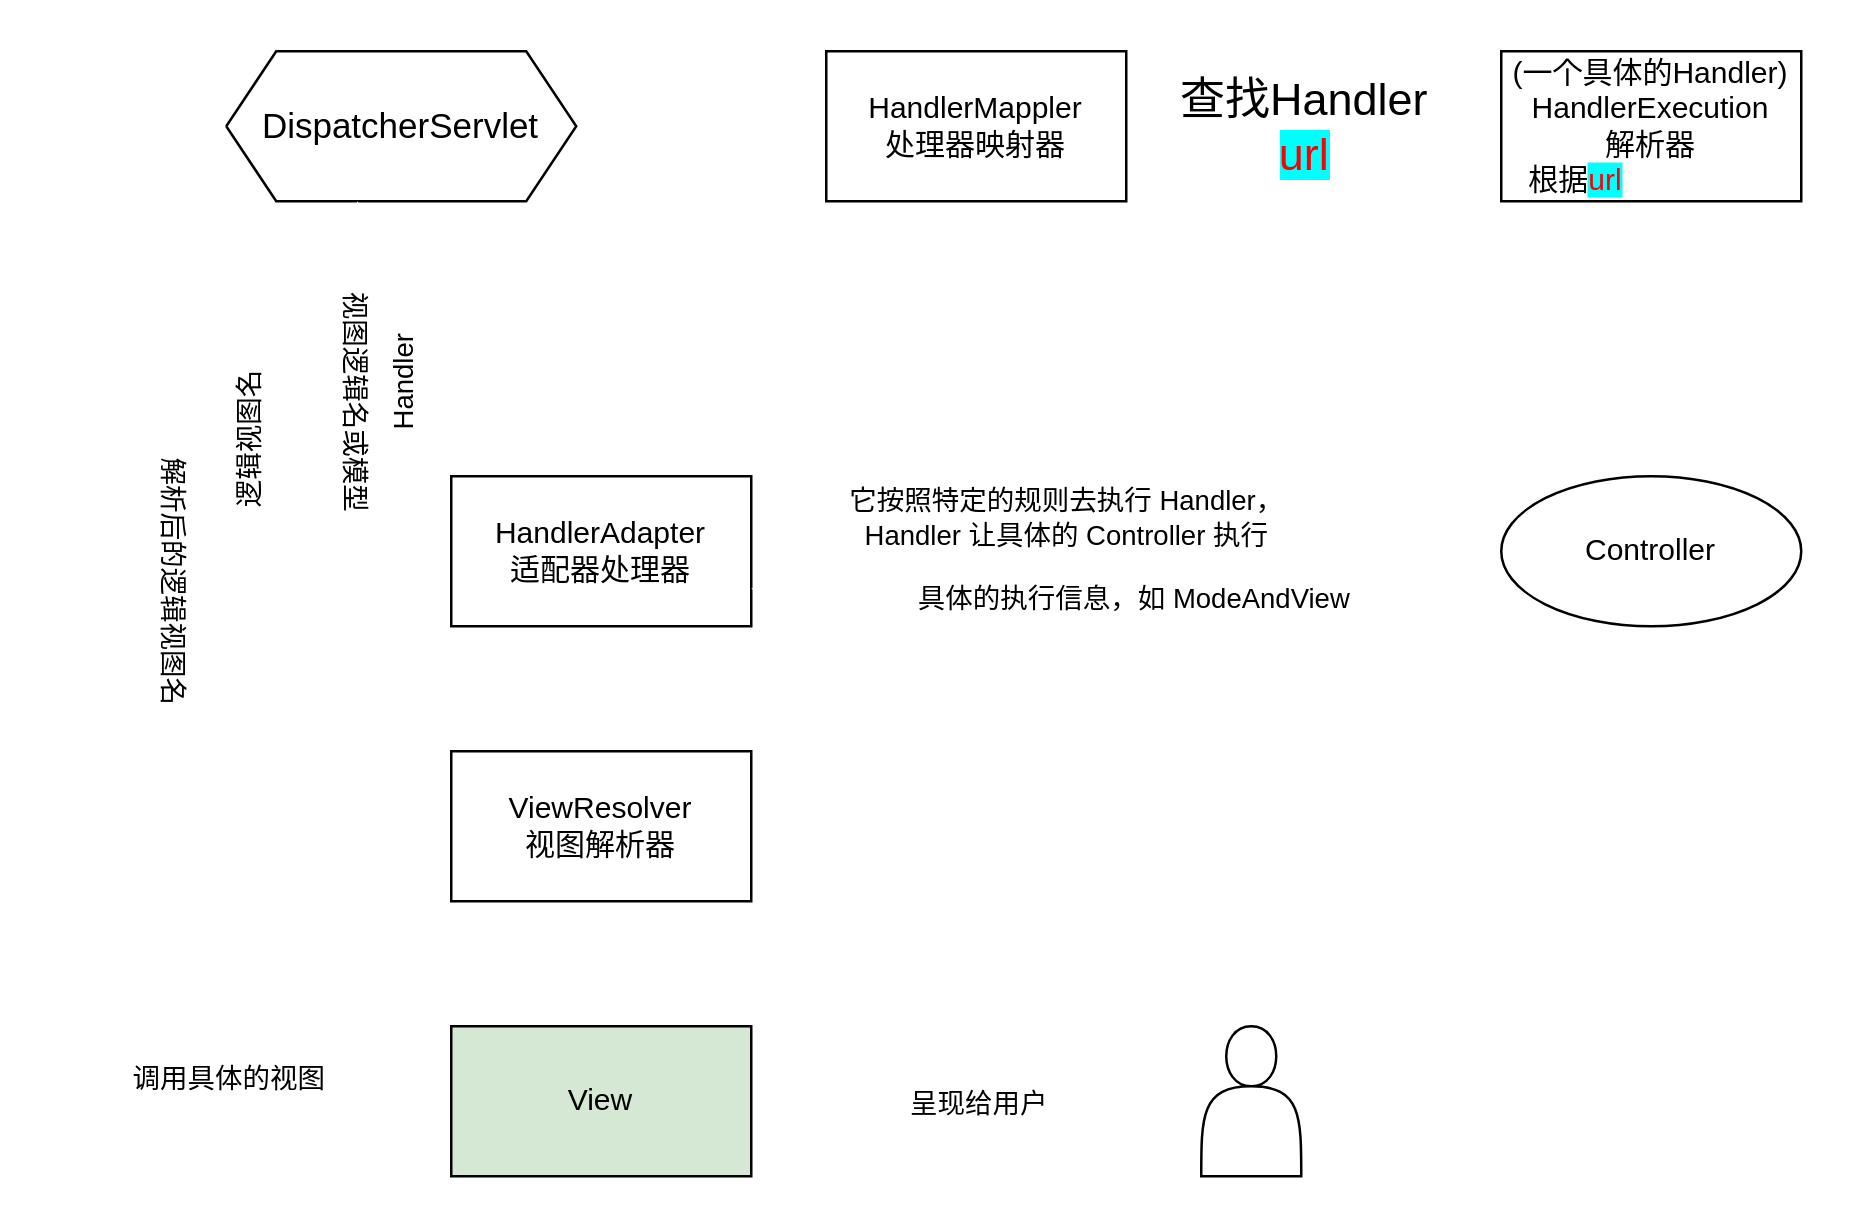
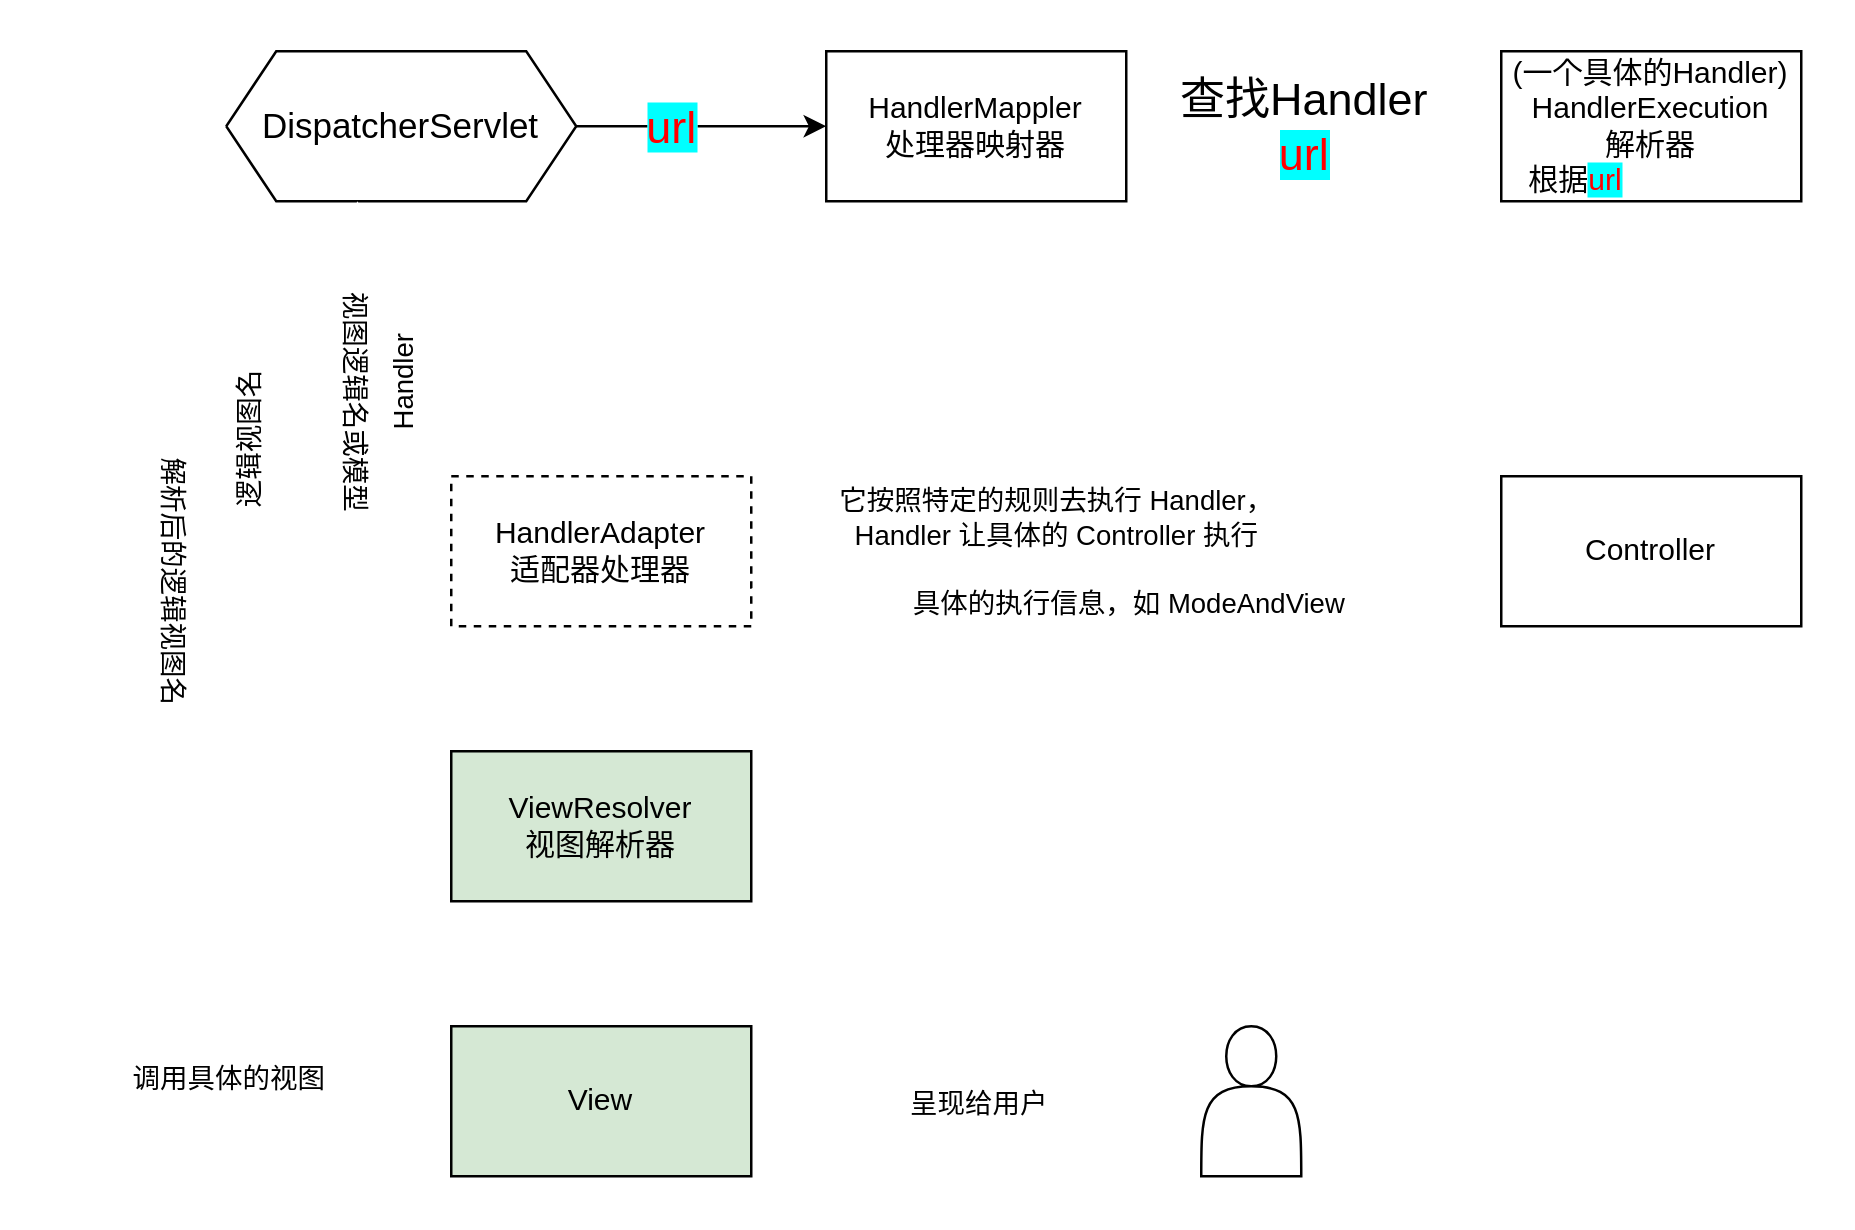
+ <mxCell id="2" style="edgeStyle=orthogonalEdgeStyle;rounded=0;orthogonalLoop=1;jettySize=auto;html=1;exitX=1;exitY=0.5;exitDx=0;exitDy=0;entryX=0;entryY=0.5;entryDx=0;entryDy=0;" edge="1" parent="1" source="10" target="13"><mxGeometry relative="1" as="geometry" /></mxCell>
+ <mxCell id="3" value="&lt;font style=&quot;background-color: rgb(0 , 255 , 255) ; font-size: 18px&quot; color=&quot;#ff0000&quot;&gt;url&lt;/font&gt;" style="edgeLabel;html=1;align=center;verticalAlign=middle;resizable=0;points=[];" vertex="1" connectable="0" parent="2"><mxGeometry x="-0.26" relative="1" as="geometry"><mxPoint as="offset" /></mxGeometry></mxCell>
- <mxCell id="19" value="HandlerAdapter&lt;br&gt;适配器处理器" style="rounded=0;whiteSpace=wrap;html=1;" vertex="1" parent="1"><mxGeometry x="180" y="190" width="120" height="60" as="geometry" /></mxCell>
+ <mxCell id="19" value="HandlerAdapter&lt;br&gt;适配器处理器" style="rounded=0;whiteSpace=wrap;html=1;dashed=1;" vertex="1" parent="1"><mxGeometry x="180" y="190" width="120" height="60" as="geometry" /></mxCell>
- <mxCell id="22" value="Controller" style="ellipse;whiteSpace=wrap;html=1;" vertex="1" parent="1"><mxGeometry x="600" y="190" width="120" height="60" as="geometry" /></mxCell>
+ <mxCell id="22" value="Controller" style="rounded=0;whiteSpace=wrap;html=1;" vertex="1" parent="1"><mxGeometry x="600" y="190" width="120" height="60" as="geometry" /></mxCell>
- <mxCell id="25" value="ViewResolver&lt;br&gt;视图解析器" style="rounded=0;whiteSpace=wrap;html=1;" vertex="1" parent="1"><mxGeometry x="180" y="300" width="120" height="60" as="geometry" /></mxCell>
+ <mxCell id="25" value="ViewResolver&lt;br&gt;视图解析器" style="rounded=0;whiteSpace=wrap;html=1;fillColor=#d5e8d4;" vertex="1" parent="1"><mxGeometry x="180" y="300" width="120" height="60" as="geometry" /></mxCell>
